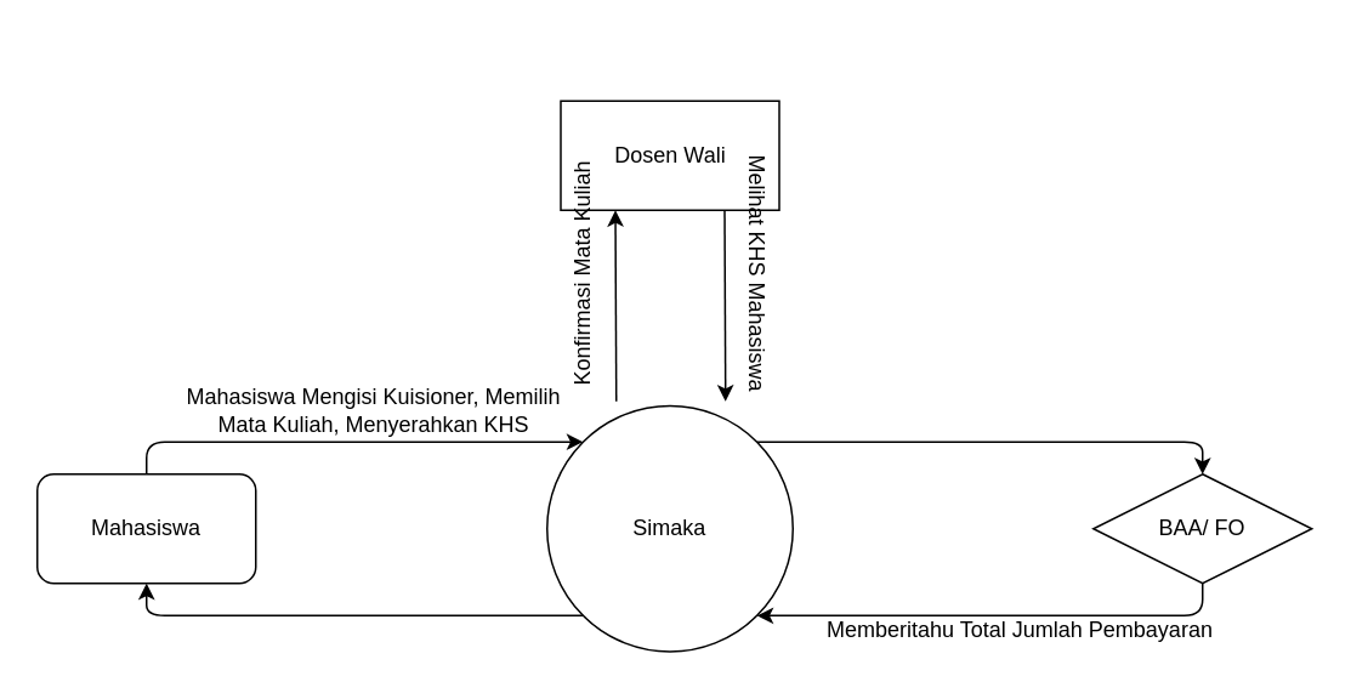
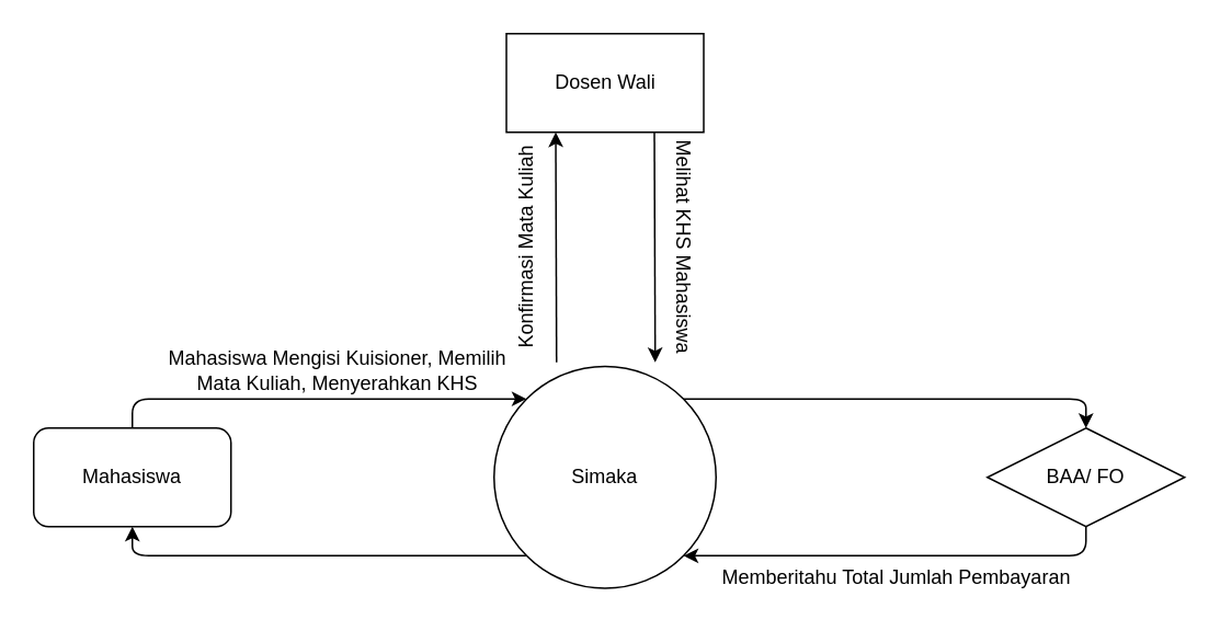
- <mxCell id="8" value="Dosen Wali" style="rounded=0;whiteSpace=wrap;html=1;" vertex="1" parent="1"><mxGeometry x="307.5" y="55" width="120" height="60" as="geometry" /></mxCell>
+ <mxCell id="8" value="Dosen Wali" style="rounded=0;whiteSpace=wrap;html=1;" vertex="1" parent="1"><mxGeometry x="307.5" y="20" width="120" height="60" as="geometry" /></mxCell>
- <mxCell id="15" value="Memberitahu Total Jumlah Pembayaran" style="text;html=1;strokeColor=none;fillColor=none;align=center;verticalAlign=middle;whiteSpace=wrap;rounded=0;" vertex="1" parent="1"><mxGeometry x="450" y="336.25" width="220" height="20" as="geometry" /></mxCell>
+ <mxCell id="15" value="Memberitahu Total Jumlah Pembayaran" style="text;html=1;strokeColor=none;fillColor=none;align=center;verticalAlign=middle;whiteSpace=wrap;rounded=0;" vertex="1" parent="1"><mxGeometry x="435" y="341.25" width="220" height="20" as="geometry" /></mxCell>
